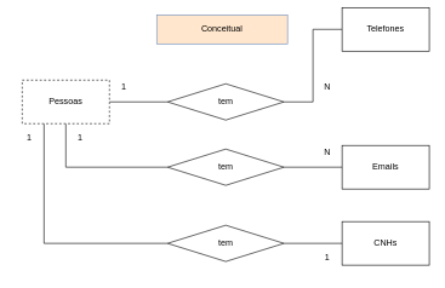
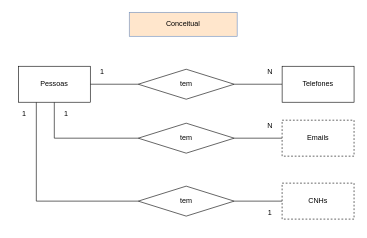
- <mxCell id="8" value="Telefones" style="rounded=0;whiteSpace=wrap;html=1;" parent="1" vertex="1"><mxGeometry x="470" y="10" width="120" height="60" as="geometry" /></mxCell>
+ <mxCell id="8" value="Telefones" style="rounded=0;whiteSpace=wrap;html=1;" parent="1" vertex="1"><mxGeometry x="470" y="110" width="120" height="60" as="geometry" /></mxCell>
- <mxCell id="5" value="Pessoas" style="rounded=0;whiteSpace=wrap;html=1;dashed=1;" parent="1" vertex="1"><mxGeometry x="30" y="110" width="120" height="60" as="geometry" /></mxCell>
+ <mxCell id="5" value="Pessoas" style="rounded=0;whiteSpace=wrap;html=1;" parent="1" vertex="1"><mxGeometry x="30" y="110" width="120" height="60" as="geometry" /></mxCell>
- <mxCell id="9" value="Emails" style="rounded=0;whiteSpace=wrap;html=1;" parent="1" vertex="1"><mxGeometry x="470" y="200" width="120" height="60" as="geometry" /></mxCell>
+ <mxCell id="9" value="Emails" style="rounded=0;whiteSpace=wrap;html=1;dashed=1;" parent="1" vertex="1"><mxGeometry x="470" y="200" width="120" height="60" as="geometry" /></mxCell>
- <mxCell id="10" value="CNHs" style="rounded=0;whiteSpace=wrap;html=1;" parent="1" vertex="1"><mxGeometry x="470" y="305" width="120" height="60" as="geometry" /></mxCell>
+ <mxCell id="10" value="CNHs" style="rounded=0;whiteSpace=wrap;html=1;dashed=1;" parent="1" vertex="1"><mxGeometry x="470" y="305" width="120" height="60" as="geometry" /></mxCell>
